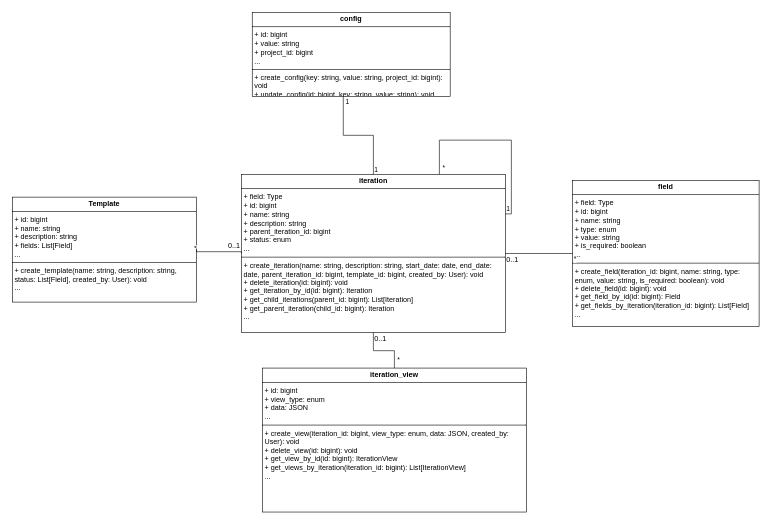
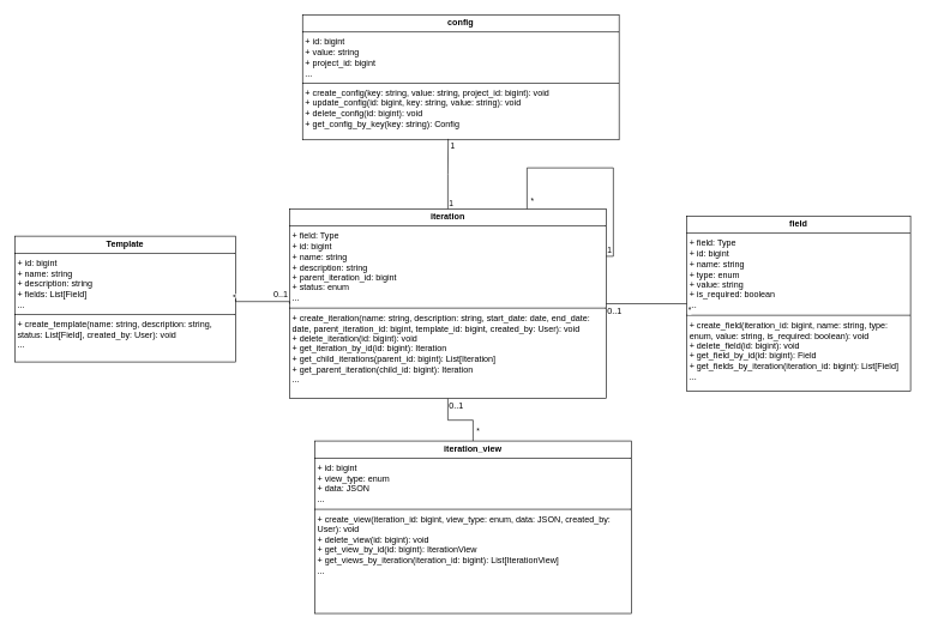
- <mxCell id="8" value="&lt;p style=&quot;margin:0px;margin-top:4px;text-align:center;&quot;&gt;&lt;b&gt;config&lt;/b&gt;&lt;/p&gt;&lt;hr size=&quot;1&quot; style=&quot;border-style:solid;&quot;&gt;&lt;p style=&quot;margin:0px;margin-left:4px;&quot;&gt;&lt;span style=&quot;background-color: transparent; color: light-dark(rgb(0, 0, 0), rgb(255, 255, 255));&quot;&gt;+ id: bigint&lt;/span&gt;&lt;/p&gt;&lt;p style=&quot;margin:0px;margin-left:4px;&quot;&gt;&lt;span style=&quot;background-color: transparent; color: light-dark(rgb(0, 0, 0), rgb(255, 255, 255));&quot;&gt;+ value: string&lt;/span&gt;&lt;/p&gt;&lt;p style=&quot;margin:0px;margin-left:4px;&quot;&gt;+ project_id: bigint&lt;/p&gt;&lt;p style=&quot;margin:0px;margin-left:4px;&quot;&gt;...&lt;/p&gt;&lt;hr size=&quot;1&quot; style=&quot;border-style:solid;&quot;&gt;&lt;p style=&quot;margin:0px;margin-left:4px;&quot;&gt;&lt;span style=&quot;background-color: transparent; color: light-dark(rgb(0, 0, 0), rgb(255, 255, 255));&quot;&gt;+ create_config(key: string, value: string, project_id: bigint): void&lt;/span&gt;&lt;/p&gt;&lt;p style=&quot;margin:0px;margin-left:4px;&quot;&gt;+ update_config(id: bigint, key: string, value: string): void&lt;/p&gt;&lt;p style=&quot;margin:0px;margin-left:4px;&quot;&gt;+ delete_config(id: bigint): void&lt;/p&gt;&lt;p style=&quot;margin:0px;margin-left:4px;&quot;&gt;+ get_config_by_key(key: string): Config&lt;/p&gt;" style="verticalAlign=top;align=left;overflow=fill;html=1;whiteSpace=wrap;" parent="1" vertex="1"><mxGeometry x="420" y="20" width="330" height="140" as="geometry" /></mxCell>
+ <mxCell id="8" value="&lt;p style=&quot;margin:0px;margin-top:4px;text-align:center;&quot;&gt;&lt;b&gt;config&lt;/b&gt;&lt;/p&gt;&lt;hr size=&quot;1&quot; style=&quot;border-style:solid;&quot;&gt;&lt;p style=&quot;margin:0px;margin-left:4px;&quot;&gt;&lt;span style=&quot;background-color: transparent; color: light-dark(rgb(0, 0, 0), rgb(255, 255, 255));&quot;&gt;+ id: bigint&lt;/span&gt;&lt;/p&gt;&lt;p style=&quot;margin:0px;margin-left:4px;&quot;&gt;&lt;span style=&quot;background-color: transparent; color: light-dark(rgb(0, 0, 0), rgb(255, 255, 255));&quot;&gt;+ value: string&lt;/span&gt;&lt;/p&gt;&lt;p style=&quot;margin:0px;margin-left:4px;&quot;&gt;+ project_id: bigint&lt;/p&gt;&lt;p style=&quot;margin:0px;margin-left:4px;&quot;&gt;...&lt;/p&gt;&lt;hr size=&quot;1&quot; style=&quot;border-style:solid;&quot;&gt;&lt;p style=&quot;margin:0px;margin-left:4px;&quot;&gt;&lt;span style=&quot;background-color: transparent; color: light-dark(rgb(0, 0, 0), rgb(255, 255, 255));&quot;&gt;+ create_config(key: string, value: string, project_id: bigint): void&lt;/span&gt;&lt;/p&gt;&lt;p style=&quot;margin:0px;margin-left:4px;&quot;&gt;+ update_config(id: bigint, key: string, value: string): void&lt;/p&gt;&lt;p style=&quot;margin:0px;margin-left:4px;&quot;&gt;+ delete_config(id: bigint): void&lt;/p&gt;&lt;p style=&quot;margin:0px;margin-left:4px;&quot;&gt;+ get_config_by_key(key: string): Config&lt;/p&gt;" style="verticalAlign=top;align=left;overflow=fill;html=1;whiteSpace=wrap;" parent="1" vertex="1"><mxGeometry x="420" y="20" width="440" height="174" as="geometry" /></mxCell>
